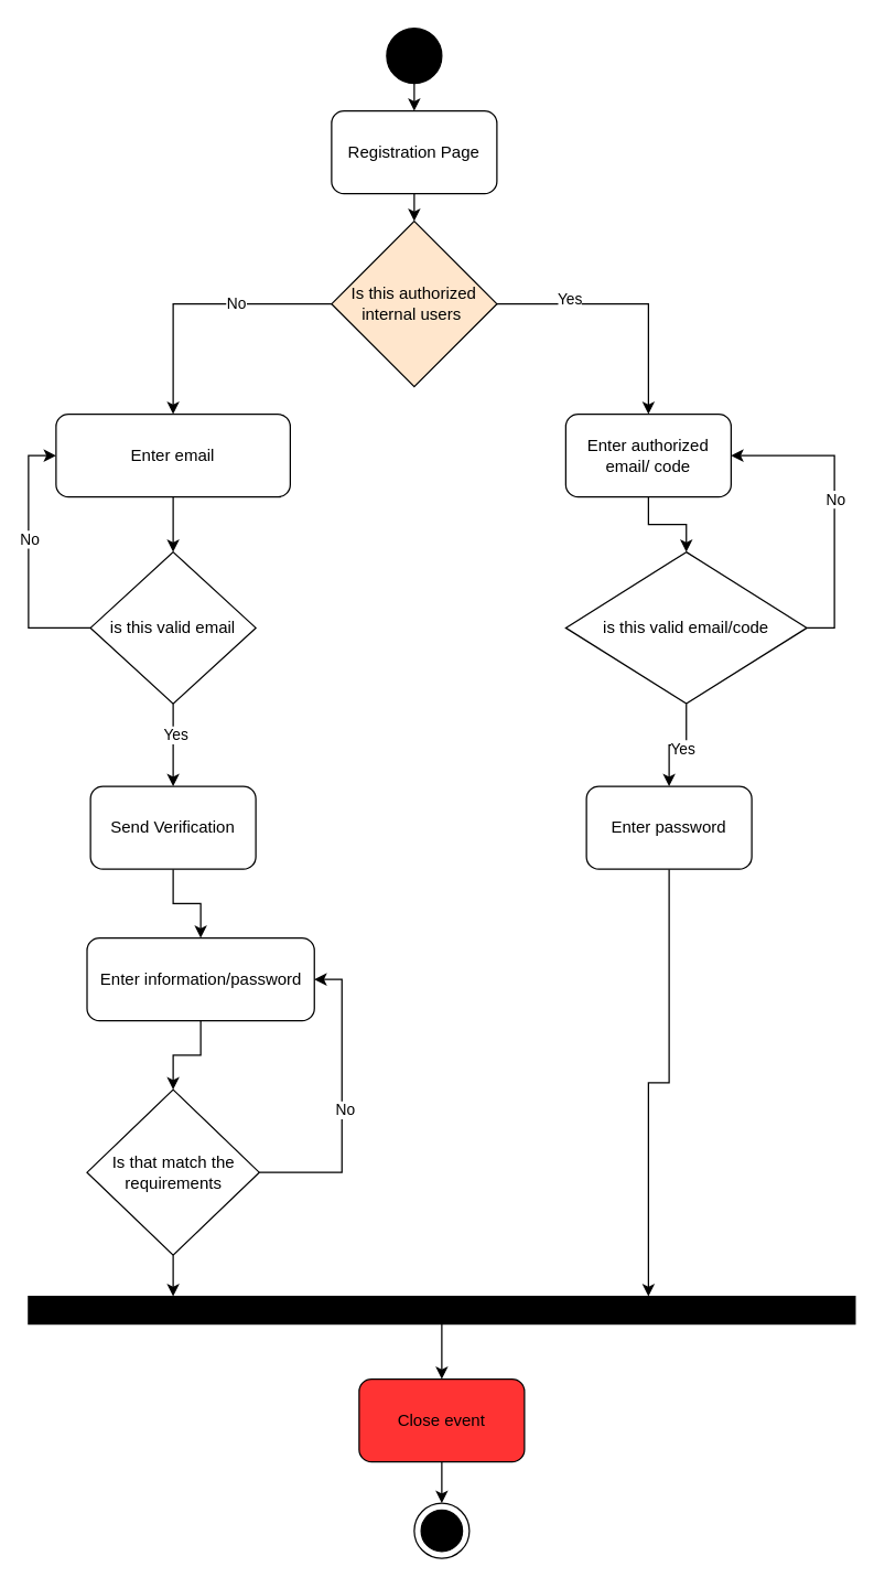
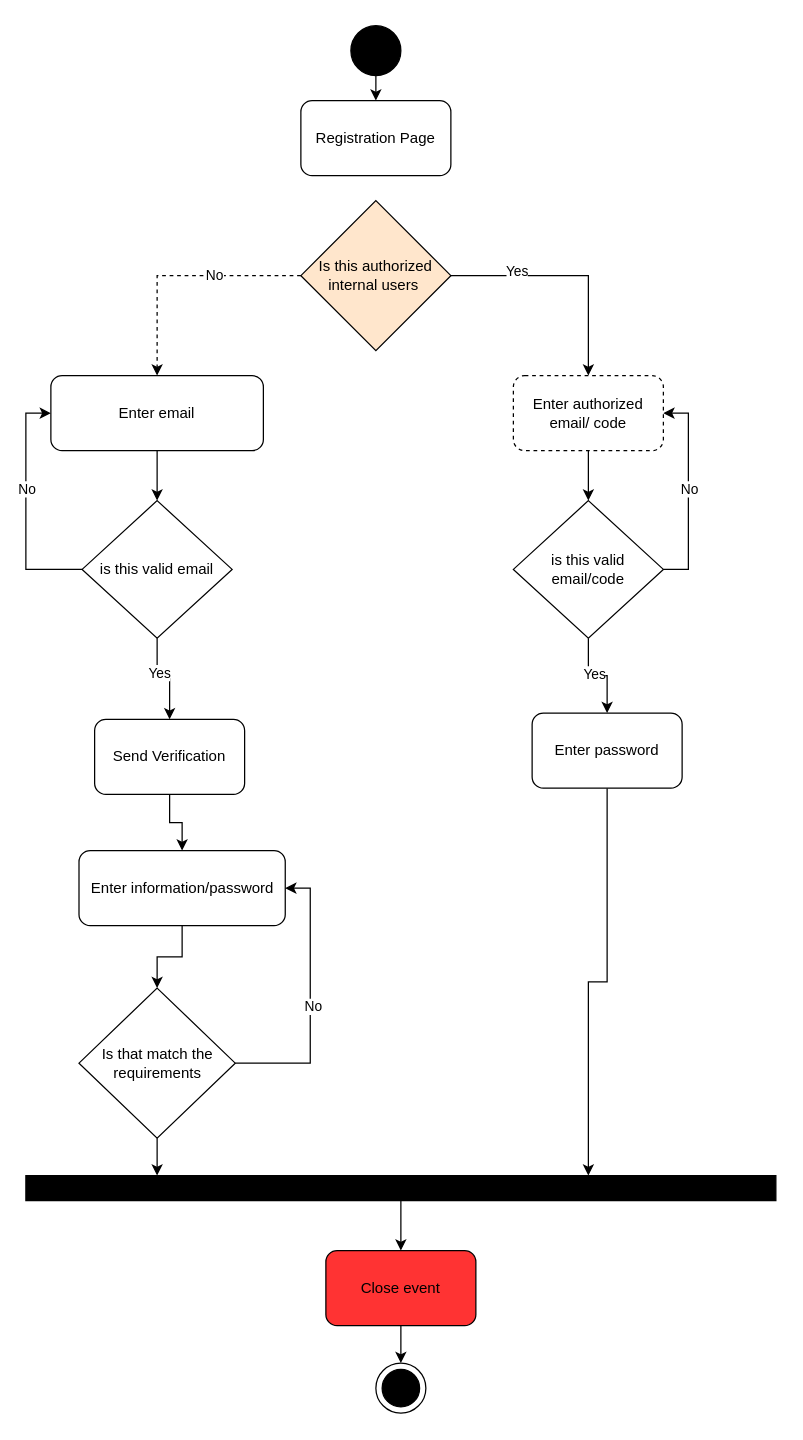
- <mxCell id="3" style="edgeStyle=orthogonalEdgeStyle;rounded=0;orthogonalLoop=1;jettySize=auto;html=1;exitX=0.5;exitY=1;exitDx=0;exitDy=0;entryX=0.5;entryY=0;entryDx=0;entryDy=0;" edge="1" parent="1" source="4" target="19"><mxGeometry relative="1" as="geometry" /></mxCell>
- <mxCell id="15" style="edgeStyle=orthogonalEdgeStyle;rounded=0;orthogonalLoop=1;jettySize=auto;html=1;exitX=0;exitY=0.5;exitDx=0;exitDy=0;entryX=0.5;entryY=0;entryDx=0;entryDy=0;" edge="1" parent="1" source="19" target="6"><mxGeometry relative="1" as="geometry"><mxPoint x="90" y="200" as="targetPoint" /></mxGeometry></mxCell>
+ <mxCell id="15" style="edgeStyle=orthogonalEdgeStyle;rounded=0;orthogonalLoop=1;jettySize=auto;html=1;exitX=0;exitY=0.5;exitDx=0;exitDy=0;entryX=0.5;entryY=0;entryDx=0;entryDy=0;dashed=1;" edge="1" parent="1" source="19" target="6"><mxGeometry relative="1" as="geometry"><mxPoint x="90" y="200" as="targetPoint" /></mxGeometry></mxCell>
- <mxCell id="14" value="Enter authorized email/ code" style="rounded=1;whiteSpace=wrap;html=1;" vertex="1" parent="1"><mxGeometry x="410" y="300" width="120" height="60" as="geometry" /></mxCell>
+ <mxCell id="14" value="Enter authorized email/ code" style="rounded=1;whiteSpace=wrap;html=1;dashed=1;" vertex="1" parent="1"><mxGeometry x="410" y="300" width="120" height="60" as="geometry" /></mxCell>
- <mxCell id="26" value="is this valid email/code" style="rhombus;whiteSpace=wrap;html=1;" vertex="1" parent="1"><mxGeometry x="410" y="400" width="175" height="110" as="geometry" /></mxCell>
+ <mxCell id="26" value="is this valid email/code" style="rhombus;whiteSpace=wrap;html=1;" vertex="1" parent="1"><mxGeometry x="410" y="400" width="120" height="110" as="geometry" /></mxCell>
- <mxCell id="21" value="Send Verification" style="rounded=1;whiteSpace=wrap;html=1;" vertex="1" parent="1"><mxGeometry x="65" y="570" width="120" height="60" as="geometry" /></mxCell>
+ <mxCell id="21" value="Send Verification" style="rounded=1;whiteSpace=wrap;html=1;" vertex="1" parent="1"><mxGeometry x="75" y="575" width="120" height="60" as="geometry" /></mxCell>
